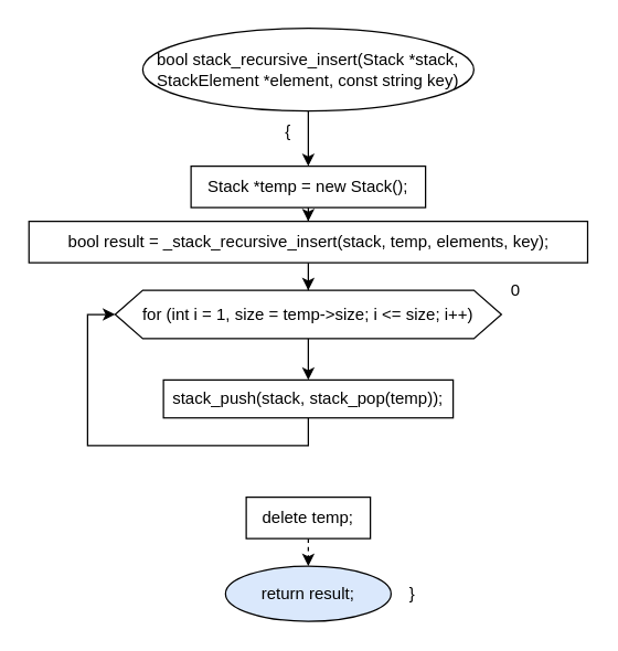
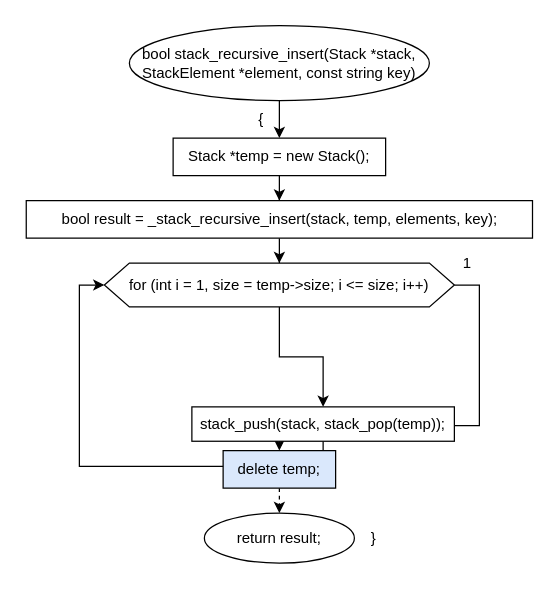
- <mxCell id="5" value="Stack *temp = new Stack();" style="whiteSpace=wrap;html=1;" parent="1" vertex="1"><mxGeometry x="138" y="120" width="170" height="30" as="geometry" /></mxCell>
+ <mxCell id="5" value="Stack *temp = new Stack();" style="whiteSpace=wrap;html=1;" parent="1" vertex="1"><mxGeometry x="138" y="110" width="170" height="30" as="geometry" /></mxCell>
- <mxCell id="18" value="0" style="text;html=1;align=center;verticalAlign=middle;resizable=0;points=[];autosize=1;strokeColor=none;fillColor=none;" parent="1" vertex="1"><mxGeometry x="358" y="195" width="30" height="30" as="geometry" /></mxCell>
+ <mxCell id="18" value="1" style="text;html=1;align=center;verticalAlign=middle;resizable=0;points=[];autosize=1;strokeColor=none;fillColor=none;" parent="1" vertex="1"><mxGeometry x="358" y="195" width="30" height="30" as="geometry" /></mxCell>
- <mxCell id="13" value="stack_push(stack, stack_pop(temp));" style="whiteSpace=wrap;html=1;" parent="1" vertex="1"><mxGeometry x="118" y="275" width="210" height="27.5" as="geometry" /></mxCell>
+ <mxCell id="13" value="stack_push(stack, stack_pop(temp));" style="whiteSpace=wrap;html=1;" parent="1" vertex="1"><mxGeometry x="153" y="325" width="210" height="27.5" as="geometry" /></mxCell>
+ <mxCell id="10" style="edgeStyle=orthogonalEdgeStyle;rounded=0;orthogonalLoop=1;jettySize=auto;html=1;exitX=1;exitY=0.5;exitDx=0;exitDy=0;entryX=0.5;entryY=0;entryDx=0;entryDy=0;" parent="1" source="11" target="15" edge="1"><mxGeometry relative="1" as="geometry"><Array as="points"><mxPoint x="383" y="228" /><mxPoint x="383" y="340" /><mxPoint x="223" y="340" /></Array></mxGeometry></mxCell>
- <mxCell id="15" value="delete temp;" style="whiteSpace=wrap;html=1;" parent="1" vertex="1"><mxGeometry x="178" y="360" width="90" height="30" as="geometry" /></mxCell>
+ <mxCell id="15" value="delete temp;" style="whiteSpace=wrap;html=1;fillColor=#dae8fc;" parent="1" vertex="1"><mxGeometry x="178" y="360" width="90" height="30" as="geometry" /></mxCell>
- <mxCell id="16" value="return result;" style="ellipse;whiteSpace=wrap;html=1;fillColor=#dae8fc;" parent="1" vertex="1"><mxGeometry x="163" y="410" width="120" height="40" as="geometry" /></mxCell>
+ <mxCell id="16" value="return result;" style="ellipse;whiteSpace=wrap;html=1;" parent="1" vertex="1"><mxGeometry x="163" y="410" width="120" height="40" as="geometry" /></mxCell>
